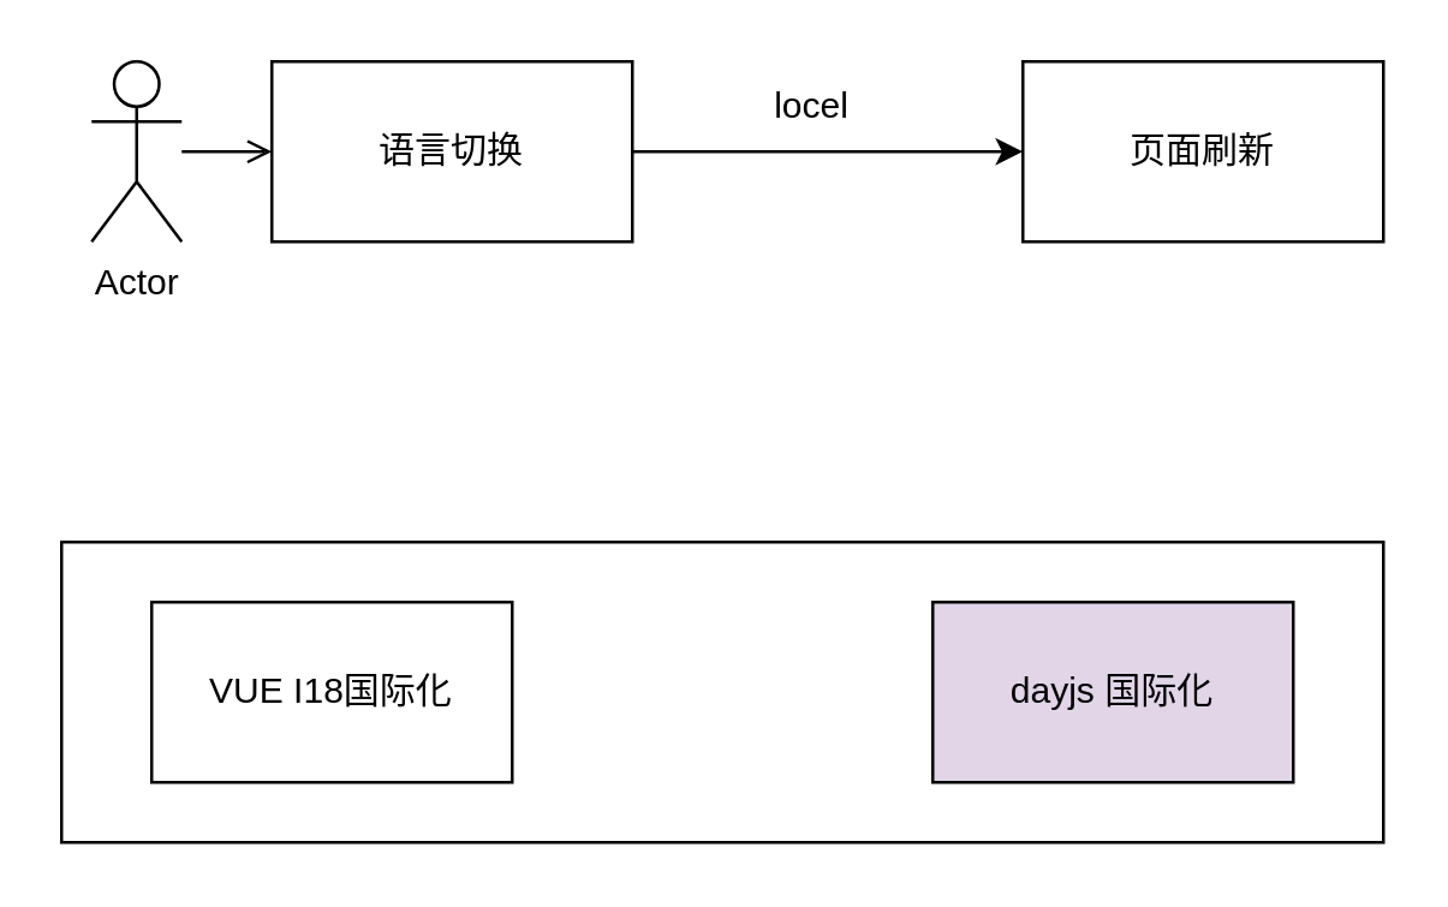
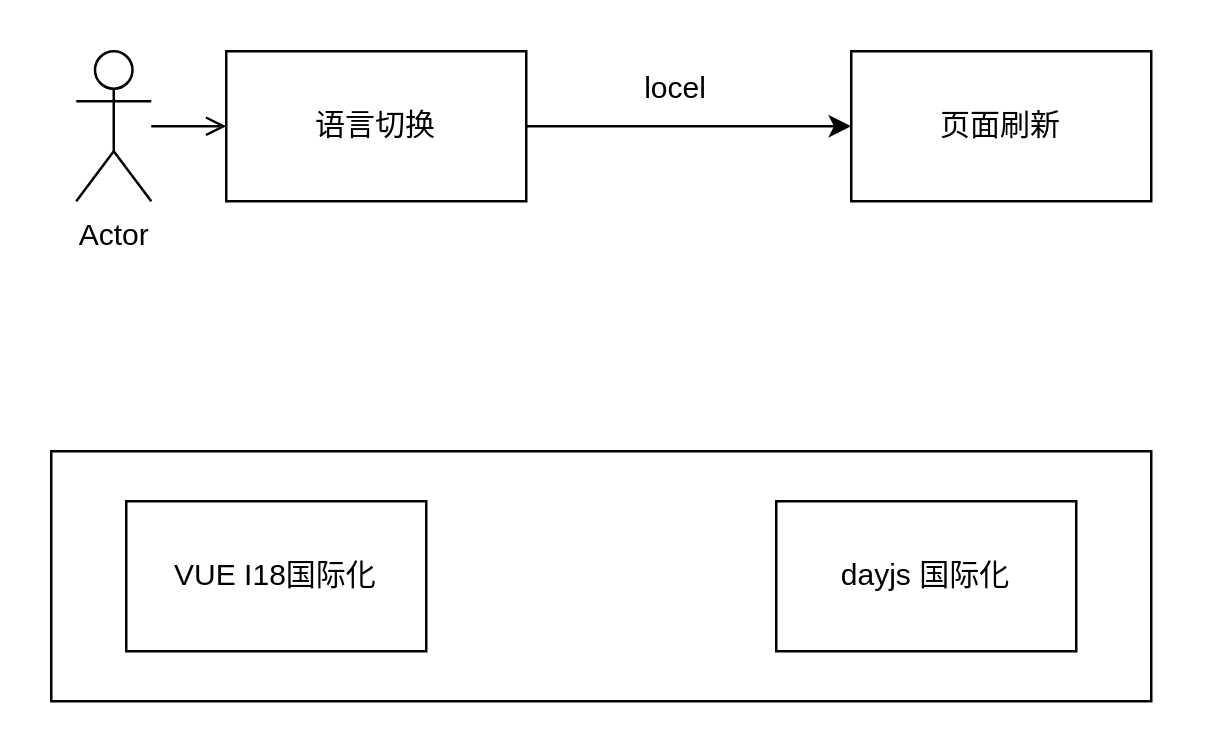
- <mxCell id="8" value="dayjs 国际化" style="rounded=0;whiteSpace=wrap;html=1;fillColor=#e1d5e7;" vertex="1" parent="1"><mxGeometry x="310" y="200" width="120" height="60" as="geometry" /></mxCell>
+ <mxCell id="8" value="dayjs 国际化" style="rounded=0;whiteSpace=wrap;html=1;" vertex="1" parent="1"><mxGeometry x="310" y="200" width="120" height="60" as="geometry" /></mxCell>
